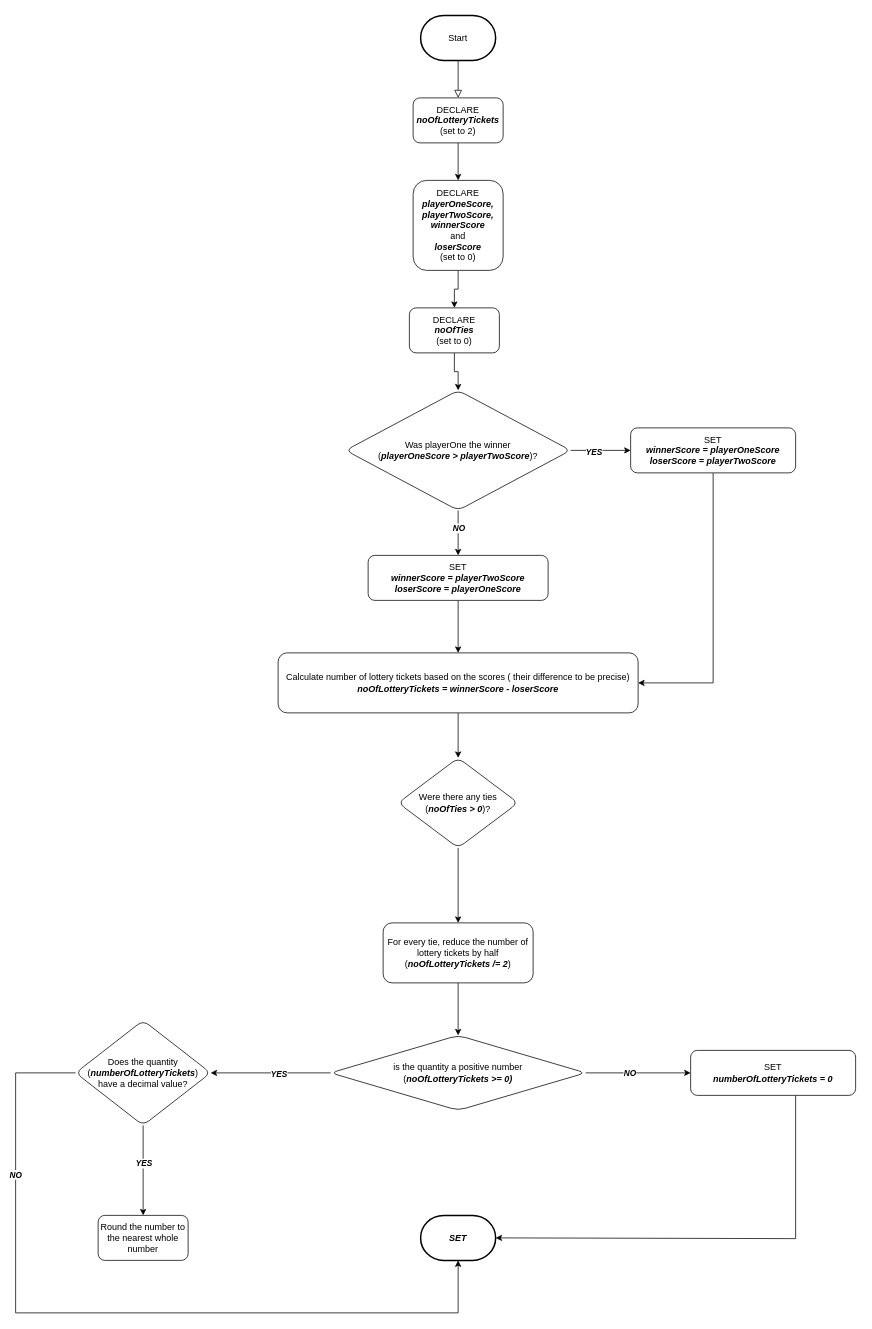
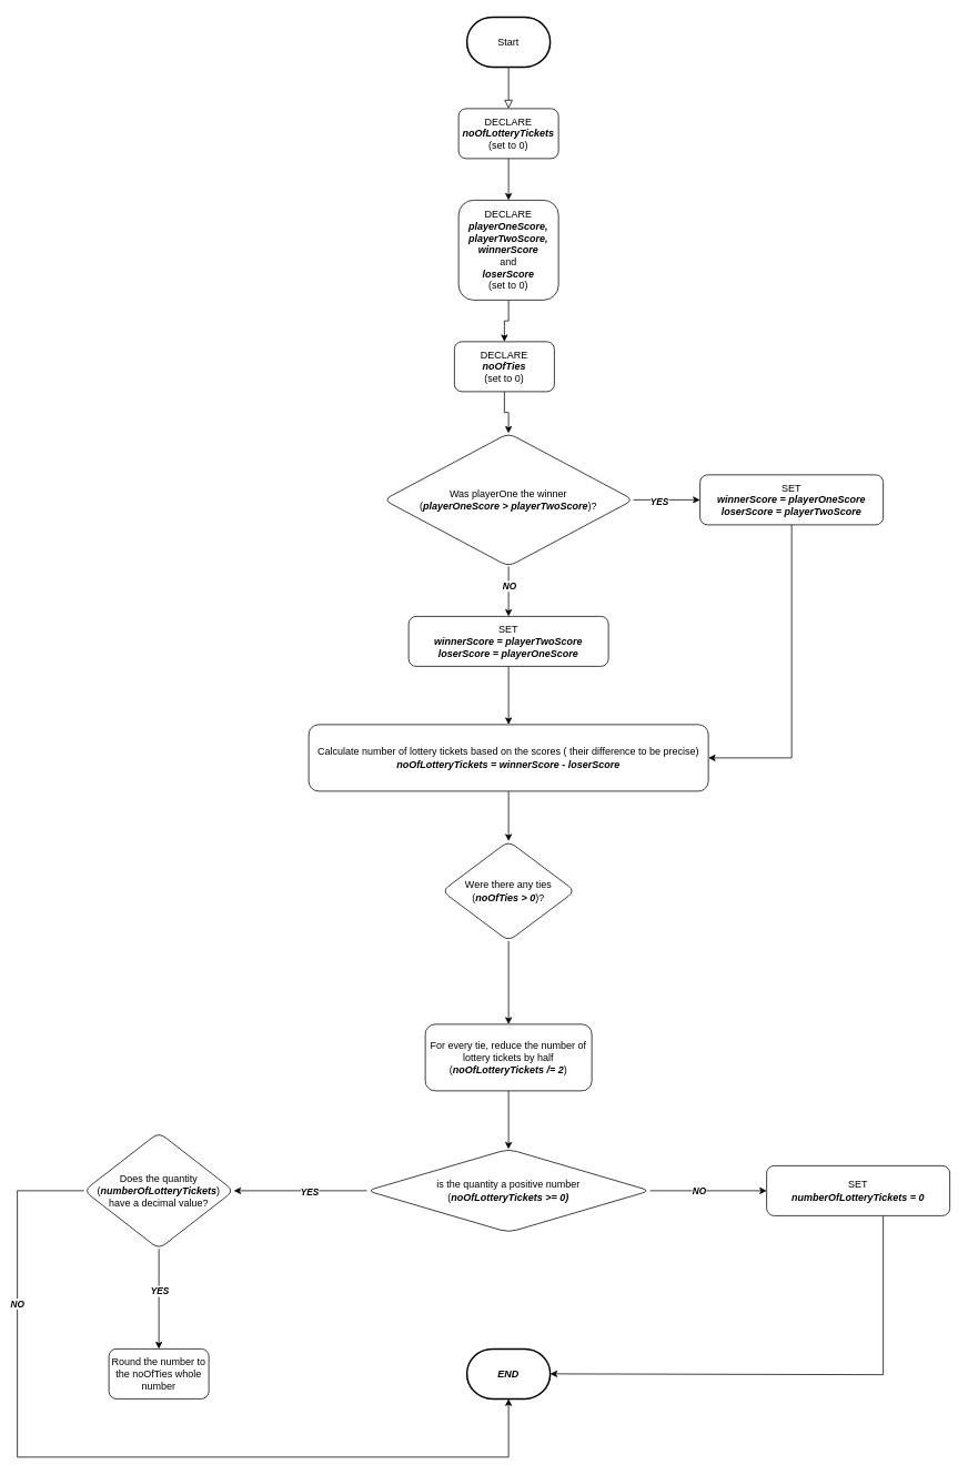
- <mxCell id="5" value="DECLARE&lt;br&gt;&lt;b&gt;&lt;i&gt;noOfLotteryTickets&lt;br&gt;&lt;/i&gt;&lt;/b&gt;(set to 2)" style="rounded=1;whiteSpace=wrap;html=1;" parent="1" vertex="1"><mxGeometry x="550" y="130" width="120" height="60" as="geometry" /></mxCell>
+ <mxCell id="5" value="DECLARE&lt;br&gt;&lt;b&gt;&lt;i&gt;noOfLotteryTickets&lt;br&gt;&lt;/i&gt;&lt;/b&gt;(set to 0)" style="rounded=1;whiteSpace=wrap;html=1;" parent="1" vertex="1"><mxGeometry x="550" y="130" width="120" height="60" as="geometry" /></mxCell>
- <mxCell id="35" value="Round the number to the nearest whole number" style="whiteSpace=wrap;html=1;rounded=1;" vertex="1" parent="1"><mxGeometry x="130" y="1620" width="120" height="60" as="geometry" /></mxCell>
+ <mxCell id="35" value="Round the number to the noOfTies whole number" style="whiteSpace=wrap;html=1;rounded=1;" vertex="1" parent="1"><mxGeometry x="130" y="1620" width="120" height="60" as="geometry" /></mxCell>
- <mxCell id="36" value="&lt;b&gt;&lt;i&gt;SET&lt;/i&gt;&lt;/b&gt;" style="strokeWidth=2;html=1;shape=mxgraph.flowchart.terminator;whiteSpace=wrap;" vertex="1" parent="1"><mxGeometry x="560" y="1620" width="100" height="60" as="geometry" /></mxCell>
+ <mxCell id="36" value="&lt;b&gt;&lt;i&gt;END&lt;/i&gt;&lt;/b&gt;" style="strokeWidth=2;html=1;shape=mxgraph.flowchart.terminator;whiteSpace=wrap;" vertex="1" parent="1"><mxGeometry x="560" y="1620" width="100" height="60" as="geometry" /></mxCell>
